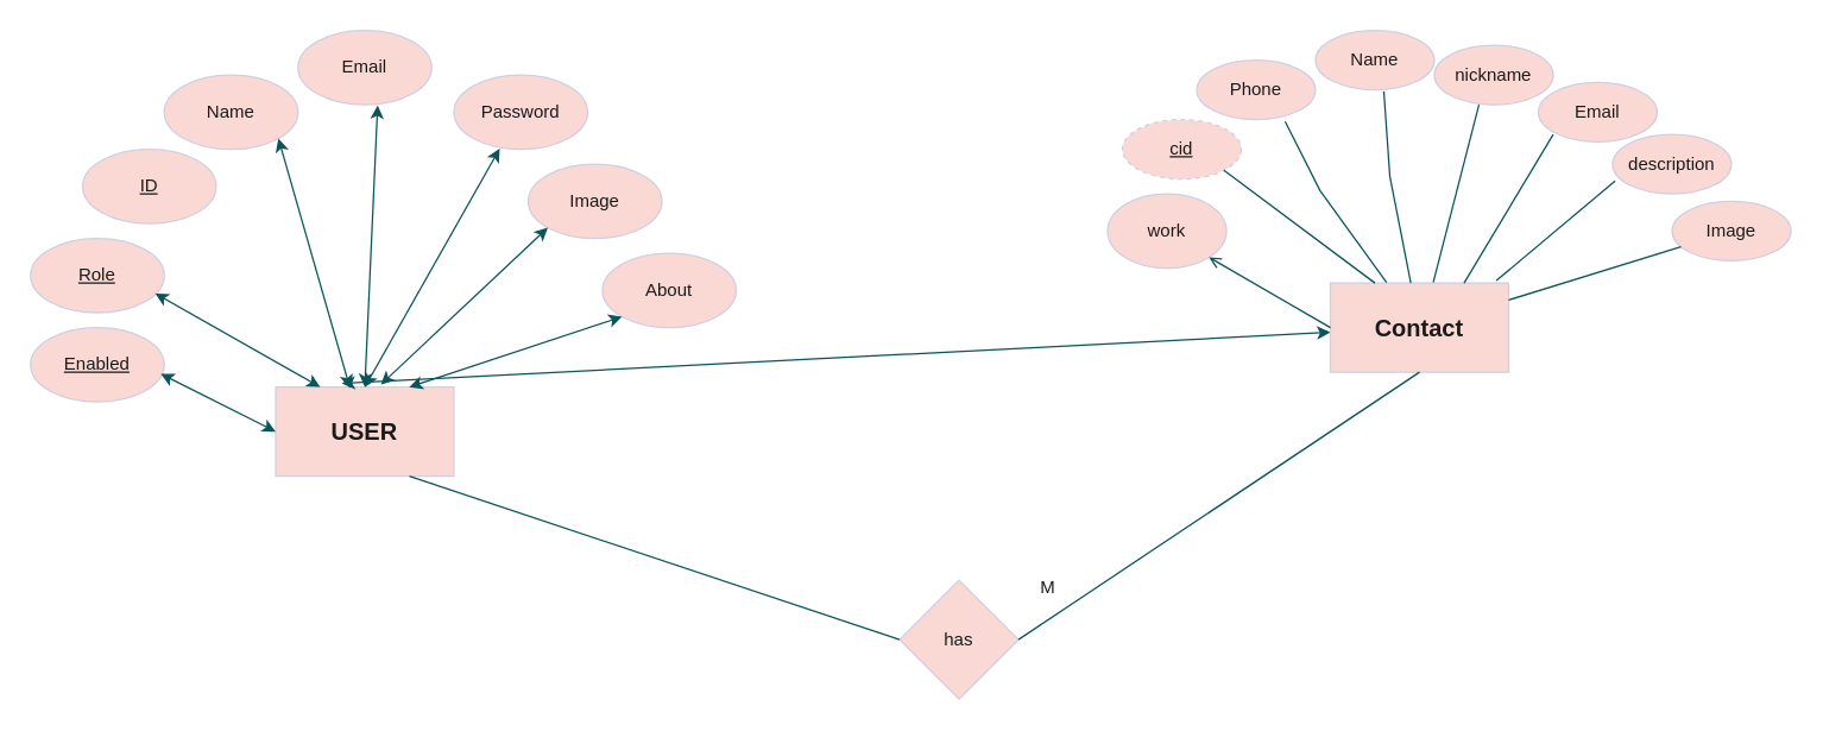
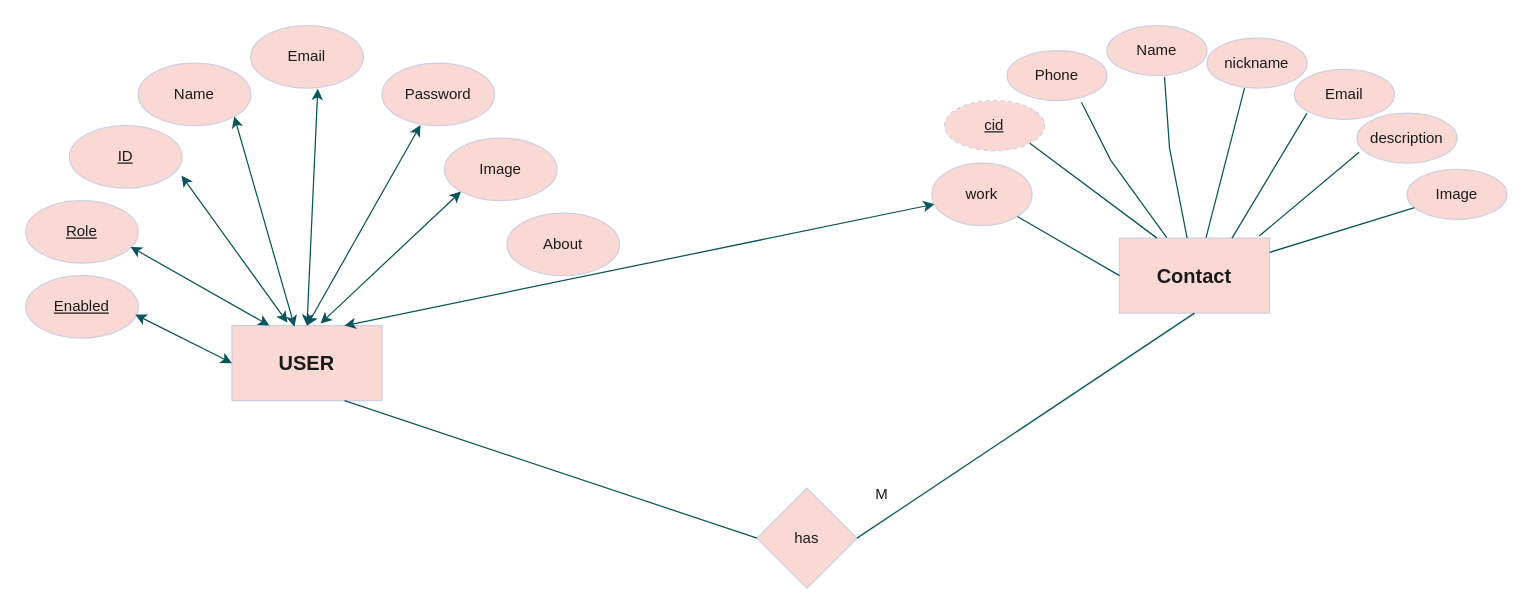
- <mxCell id="35" value="" style="endArrow=open;html=1;rounded=0;entryX=1;entryY=1;entryDx=0;entryDy=0;exitX=0;exitY=0.5;exitDx=0;exitDy=0;labelBackgroundColor=none;fontColor=default;strokeColor=#09555B;" edge="1" parent="1" source="19" target="34"><mxGeometry width="50" height="50" relative="1" as="geometry"><mxPoint x="917" y="246" as="sourcePoint" /><mxPoint x="815" y="170" as="targetPoint" /><Array as="points" /></mxGeometry></mxCell>
+ <mxCell id="35" value="" style="endArrow=none;html=1;rounded=0;entryX=1;entryY=1;entryDx=0;entryDy=0;exitX=0;exitY=0.5;exitDx=0;exitDy=0;labelBackgroundColor=none;fontColor=default;strokeColor=#09555B;" edge="1" parent="1" source="19" target="34"><mxGeometry width="50" height="50" relative="1" as="geometry"><mxPoint x="917" y="246" as="sourcePoint" /><mxPoint x="815" y="170" as="targetPoint" /><Array as="points" /></mxGeometry></mxCell>
- <mxCell id="18" value="" style="endArrow=classic;startArrow=classic;html=1;rounded=0;entryX=0;entryY=1;entryDx=0;entryDy=0;exitX=0.75;exitY=0;exitDx=0;exitDy=0;labelBackgroundColor=none;fontColor=default;strokeColor=#09555B;" edge="1" parent="1" source="2" target="8"><mxGeometry width="50" height="50" relative="1" as="geometry"><mxPoint x="266" y="238" as="sourcePoint" /><mxPoint x="338" y="153" as="targetPoint" /></mxGeometry></mxCell>
+ <mxCell id="18" value="" style="endArrow=classic;startArrow=classic;html=1;rounded=0;exitX=0.75;exitY=0;exitDx=0;exitDy=0;labelBackgroundColor=none;fontColor=default;strokeColor=#09555B;" edge="1" parent="1" source="2" target="34"><mxGeometry width="50" height="50" relative="1" as="geometry"><mxPoint x="266" y="238" as="sourcePoint" /><mxPoint x="338" y="153" as="targetPoint" /></mxGeometry></mxCell>
- <mxCell id="13" value="" style="endArrow=classic;startArrow=classic;html=1;rounded=0;exitX=0.37;exitY=-0.04;exitDx=0;exitDy=0;exitPerimeter=0;labelBackgroundColor=none;fontColor=default;strokeColor=#09555B;" edge="1" parent="1" source="2" target="19"><mxGeometry width="50" height="50" relative="1" as="geometry"><mxPoint x="208" y="258" as="sourcePoint" /><mxPoint x="145" y="130" as="targetPoint" /></mxGeometry></mxCell>
+ <mxCell id="13" value="" style="endArrow=classic;startArrow=classic;html=1;rounded=0;entryX=0.996;entryY=0.8;entryDx=0;entryDy=0;entryPerimeter=0;exitX=0.37;exitY=-0.04;exitDx=0;exitDy=0;exitPerimeter=0;labelBackgroundColor=none;fontColor=default;strokeColor=#09555B;" edge="1" parent="1" source="2" target="3"><mxGeometry width="50" height="50" relative="1" as="geometry"><mxPoint x="208" y="258" as="sourcePoint" /><mxPoint x="145" y="130" as="targetPoint" /></mxGeometry></mxCell>
